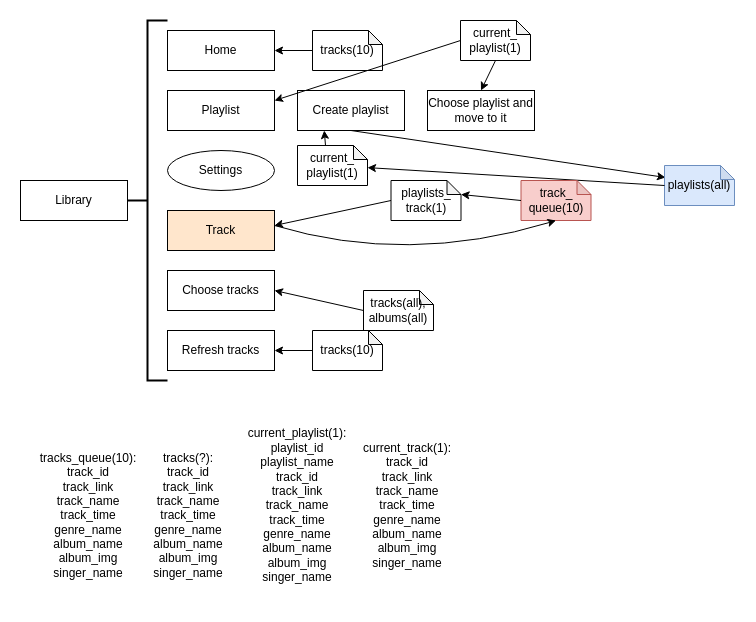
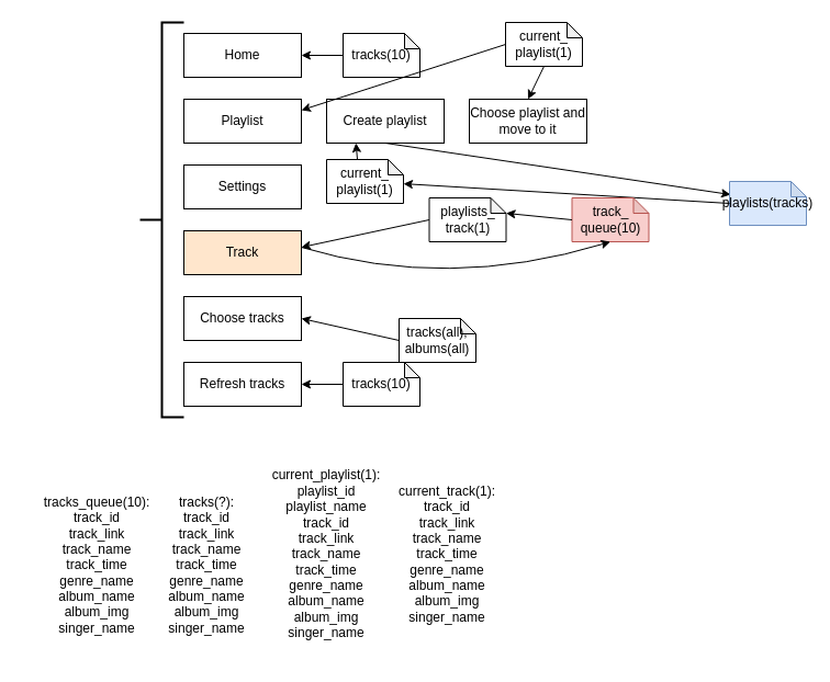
- <mxCell id="5" value="Settings" style="ellipse;whiteSpace=wrap;html=1;" parent="1" vertex="1"><mxGeometry x="167" y="150" width="107" height="40" as="geometry" /></mxCell>
+ <mxCell id="5" value="Settings" style="rounded=0;whiteSpace=wrap;html=1;" parent="1" vertex="1"><mxGeometry x="167" y="150" width="107" height="40" as="geometry" /></mxCell>
- <mxCell id="22" value="playlists(all)" style="shape=note;whiteSpace=wrap;html=1;backgroundOutline=1;darkOpacity=0.05;size=14;fillColor=#dae8fc;strokeColor=#6c8ebf;" vertex="1" parent="1"><mxGeometry x="664" y="165" width="70" height="40" as="geometry" /></mxCell>
+ <mxCell id="22" value="playlists(tracks)" style="shape=note;whiteSpace=wrap;html=1;backgroundOutline=1;darkOpacity=0.05;size=14;fillColor=#dae8fc;strokeColor=#6c8ebf;" vertex="1" parent="1"><mxGeometry x="664" y="165" width="70" height="40" as="geometry" /></mxCell>
- <mxCell id="2" value="Library" style="rounded=0;whiteSpace=wrap;html=1;" parent="1" vertex="1"><mxGeometry y="180" width="107" height="40" as="geometry" x="20" /></mxCell>
